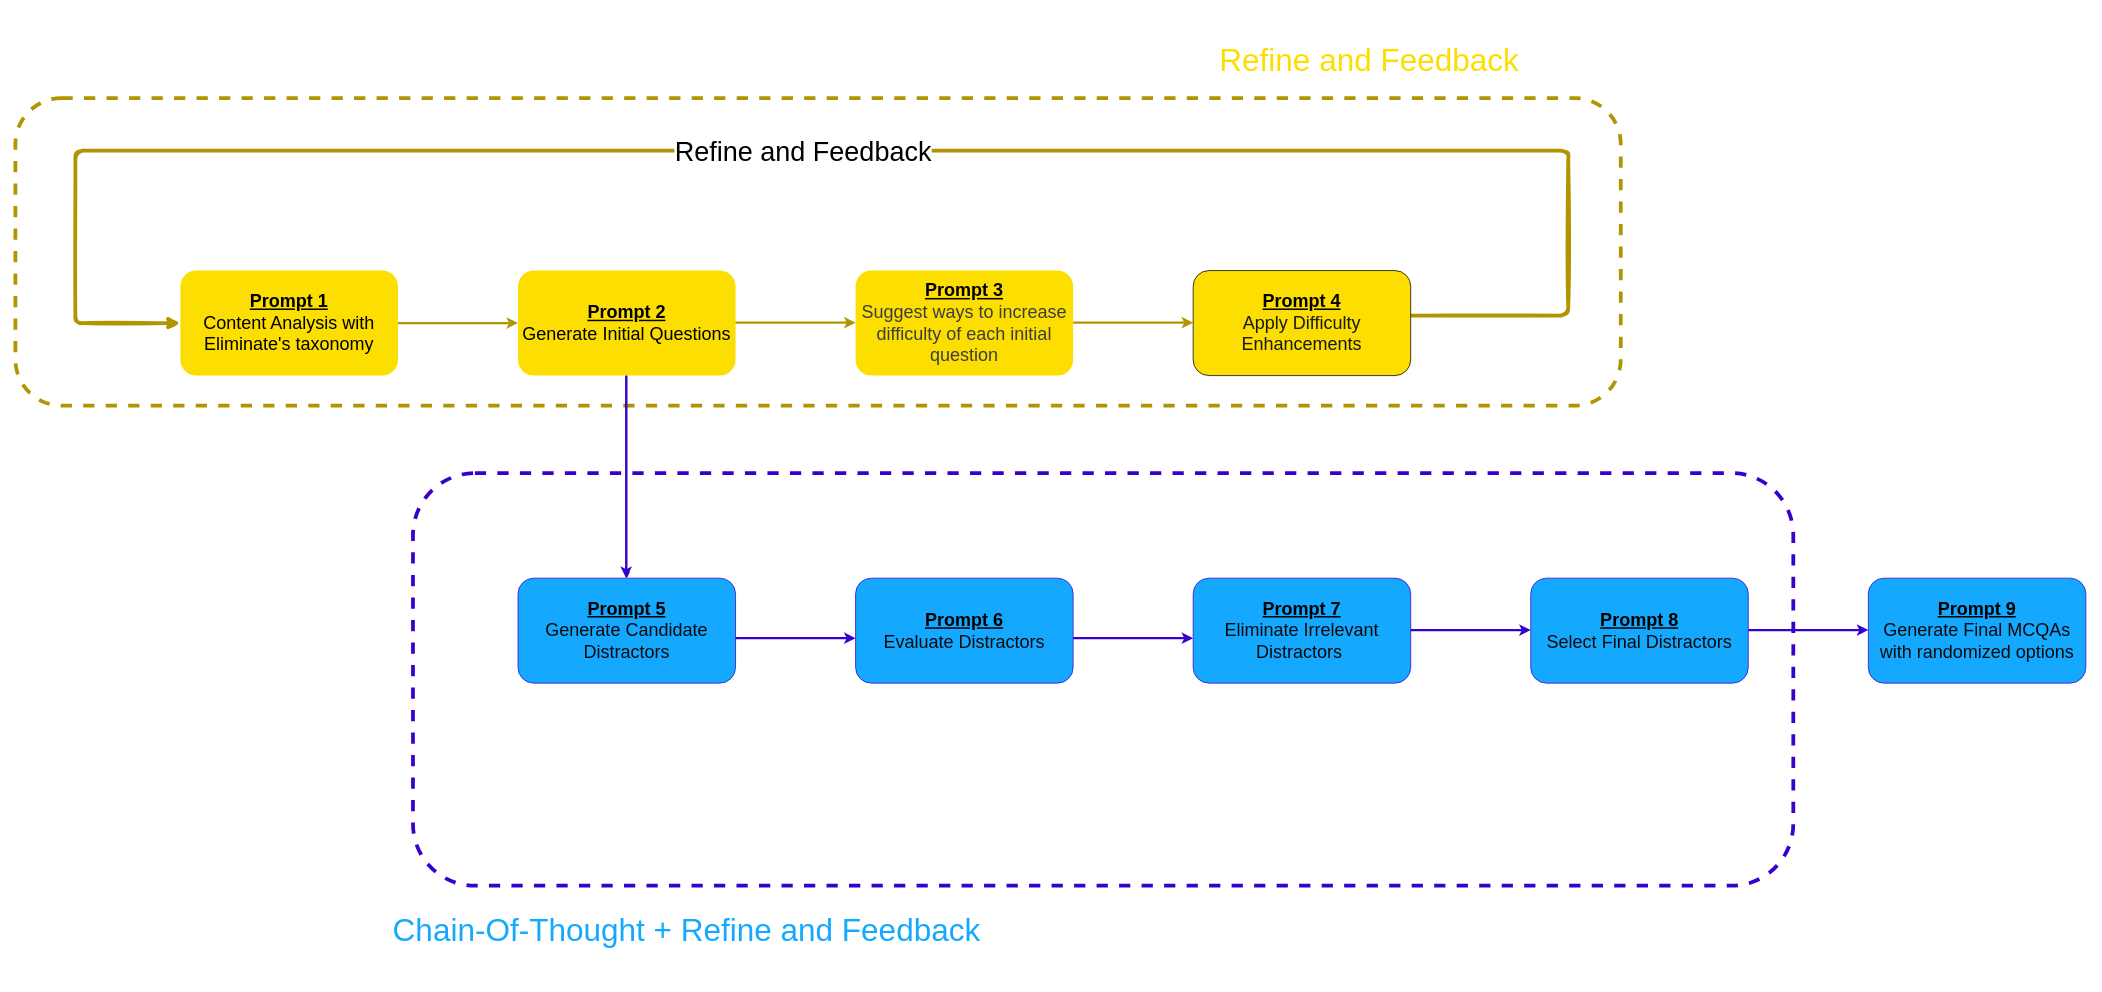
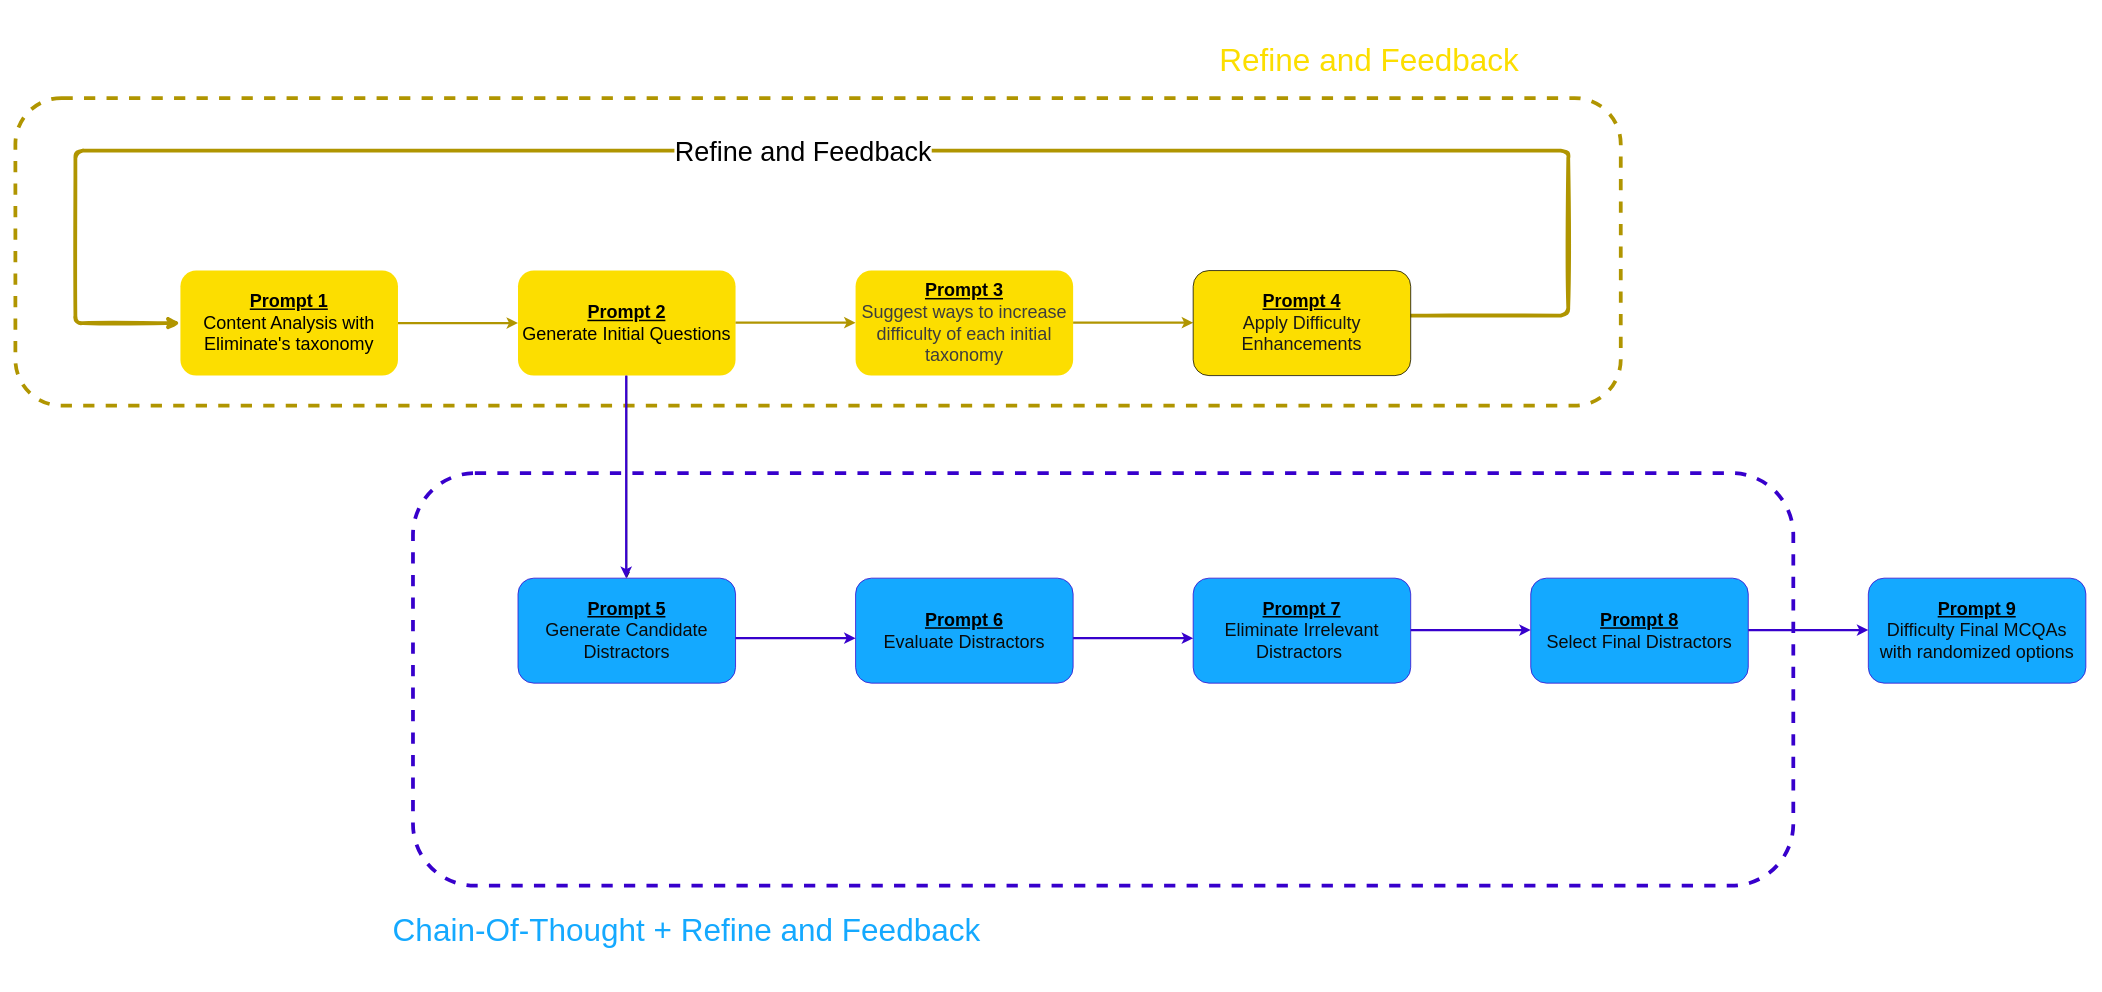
- <mxCell id="9" value="&lt;b style=&quot;color: rgb(0, 0, 0); font-size: 24px;&quot;&gt;&lt;u&gt;Prompt 3&lt;/u&gt;&lt;/b&gt;&lt;font color=&quot;#3d3d3d&quot; style=&quot;font-size: 24px;&quot;&gt;&lt;br&gt;Suggest ways to increase difficulty of each initial question&lt;/font&gt;" style="rounded=1;whiteSpace=wrap;html=1;strokeColor=none;fillColor=#FCDE00;" vertex="1" parent="1"><mxGeometry x="1140" y="360" width="290" height="140" as="geometry" /></mxCell>
+ <mxCell id="9" value="&lt;b style=&quot;color: rgb(0, 0, 0); font-size: 24px;&quot;&gt;&lt;u&gt;Prompt 3&lt;/u&gt;&lt;/b&gt;&lt;font color=&quot;#3d3d3d&quot; style=&quot;font-size: 24px;&quot;&gt;&lt;br&gt;Suggest ways to increase difficulty of each initial taxonomy&lt;/font&gt;" style="rounded=1;whiteSpace=wrap;html=1;strokeColor=none;fillColor=#FCDE00;" vertex="1" parent="1"><mxGeometry x="1140" y="360" width="290" height="140" as="geometry" /></mxCell>
- <mxCell id="23" value="&lt;font style=&quot;font-size: 24px;&quot;&gt;&lt;b style=&quot;color: rgb(0, 0, 0);&quot;&gt;&lt;u&gt;Prompt 9&lt;/u&gt;&lt;/b&gt;&lt;br&gt;Generate Final MCQAs with randomized options&lt;br&gt;&lt;/font&gt;" style="rounded=1;whiteSpace=wrap;html=1;fillColor=#14A9FF;fontColor=#0A0A0A;strokeColor=#3700CC;" vertex="1" parent="1"><mxGeometry x="2490" y="770" width="290" height="140" as="geometry" /></mxCell>
+ <mxCell id="23" value="&lt;font style=&quot;font-size: 24px;&quot;&gt;&lt;b style=&quot;color: rgb(0, 0, 0);&quot;&gt;&lt;u&gt;Prompt 9&lt;/u&gt;&lt;/b&gt;&lt;br&gt;Difficulty Final MCQAs with randomized options&lt;br&gt;&lt;/font&gt;" style="rounded=1;whiteSpace=wrap;html=1;fillColor=#14A9FF;fontColor=#0A0A0A;strokeColor=#3700CC;" vertex="1" parent="1"><mxGeometry x="2490" y="770" width="290" height="140" as="geometry" /></mxCell>
